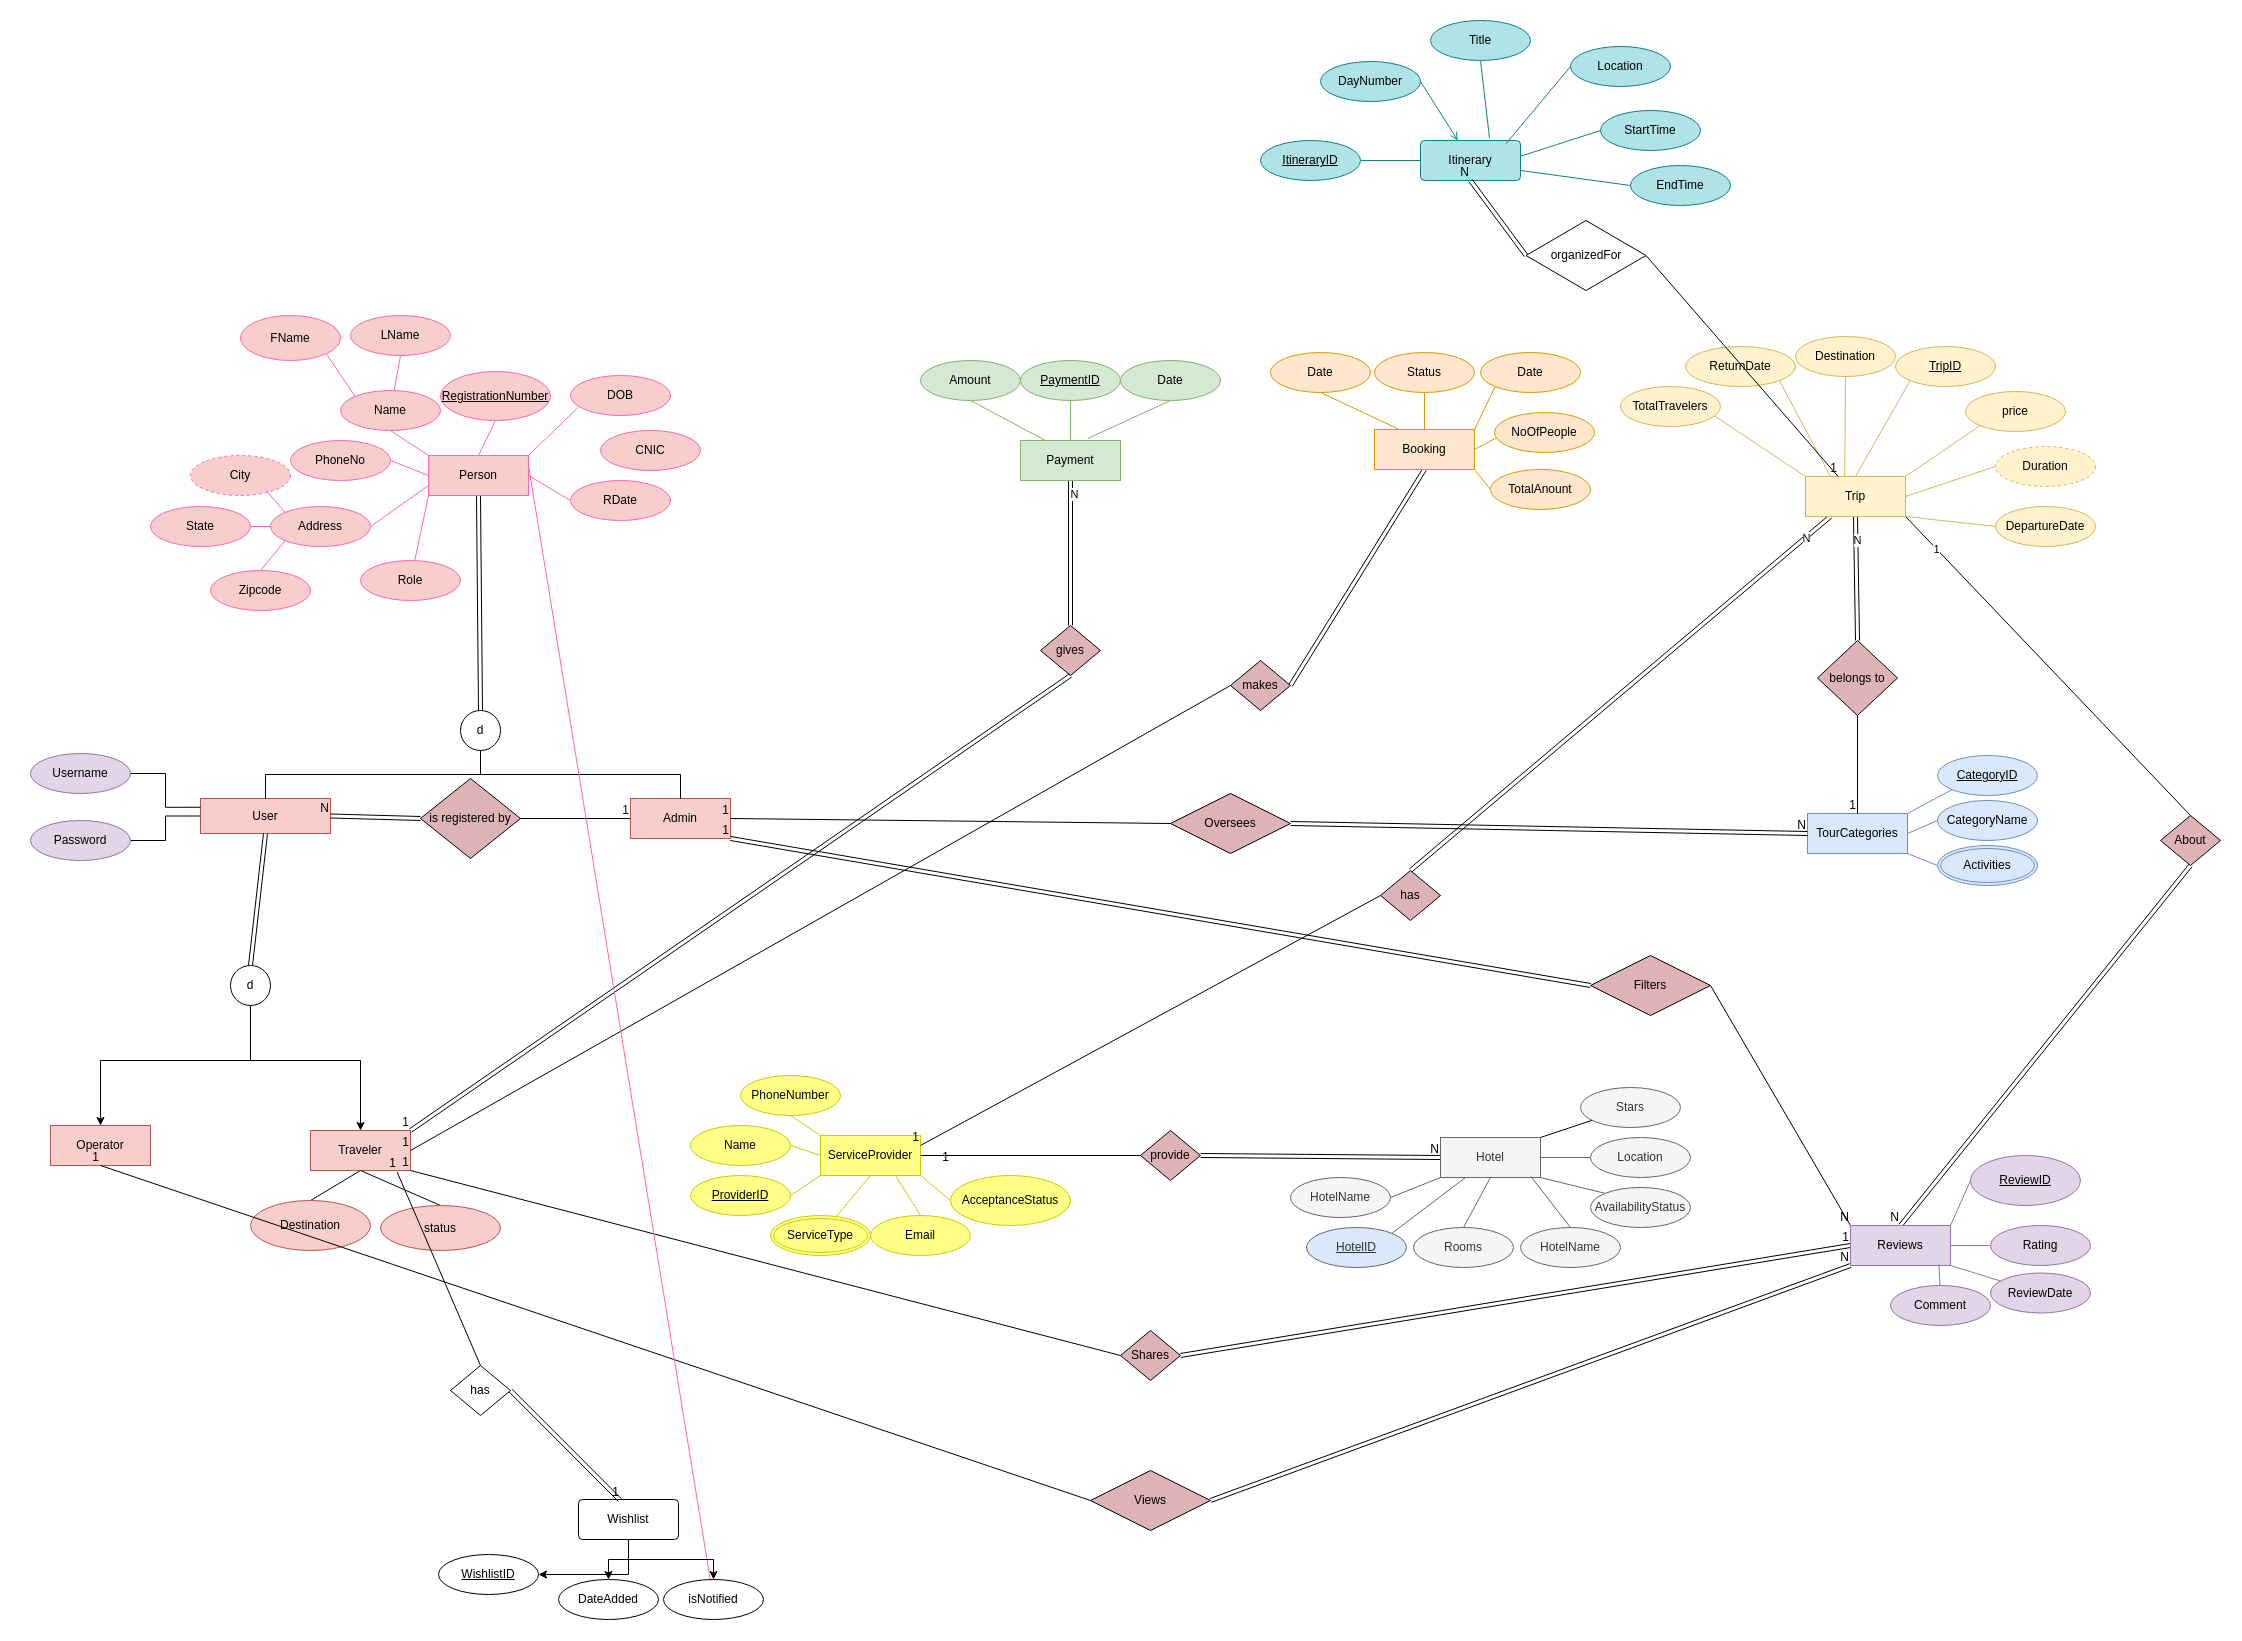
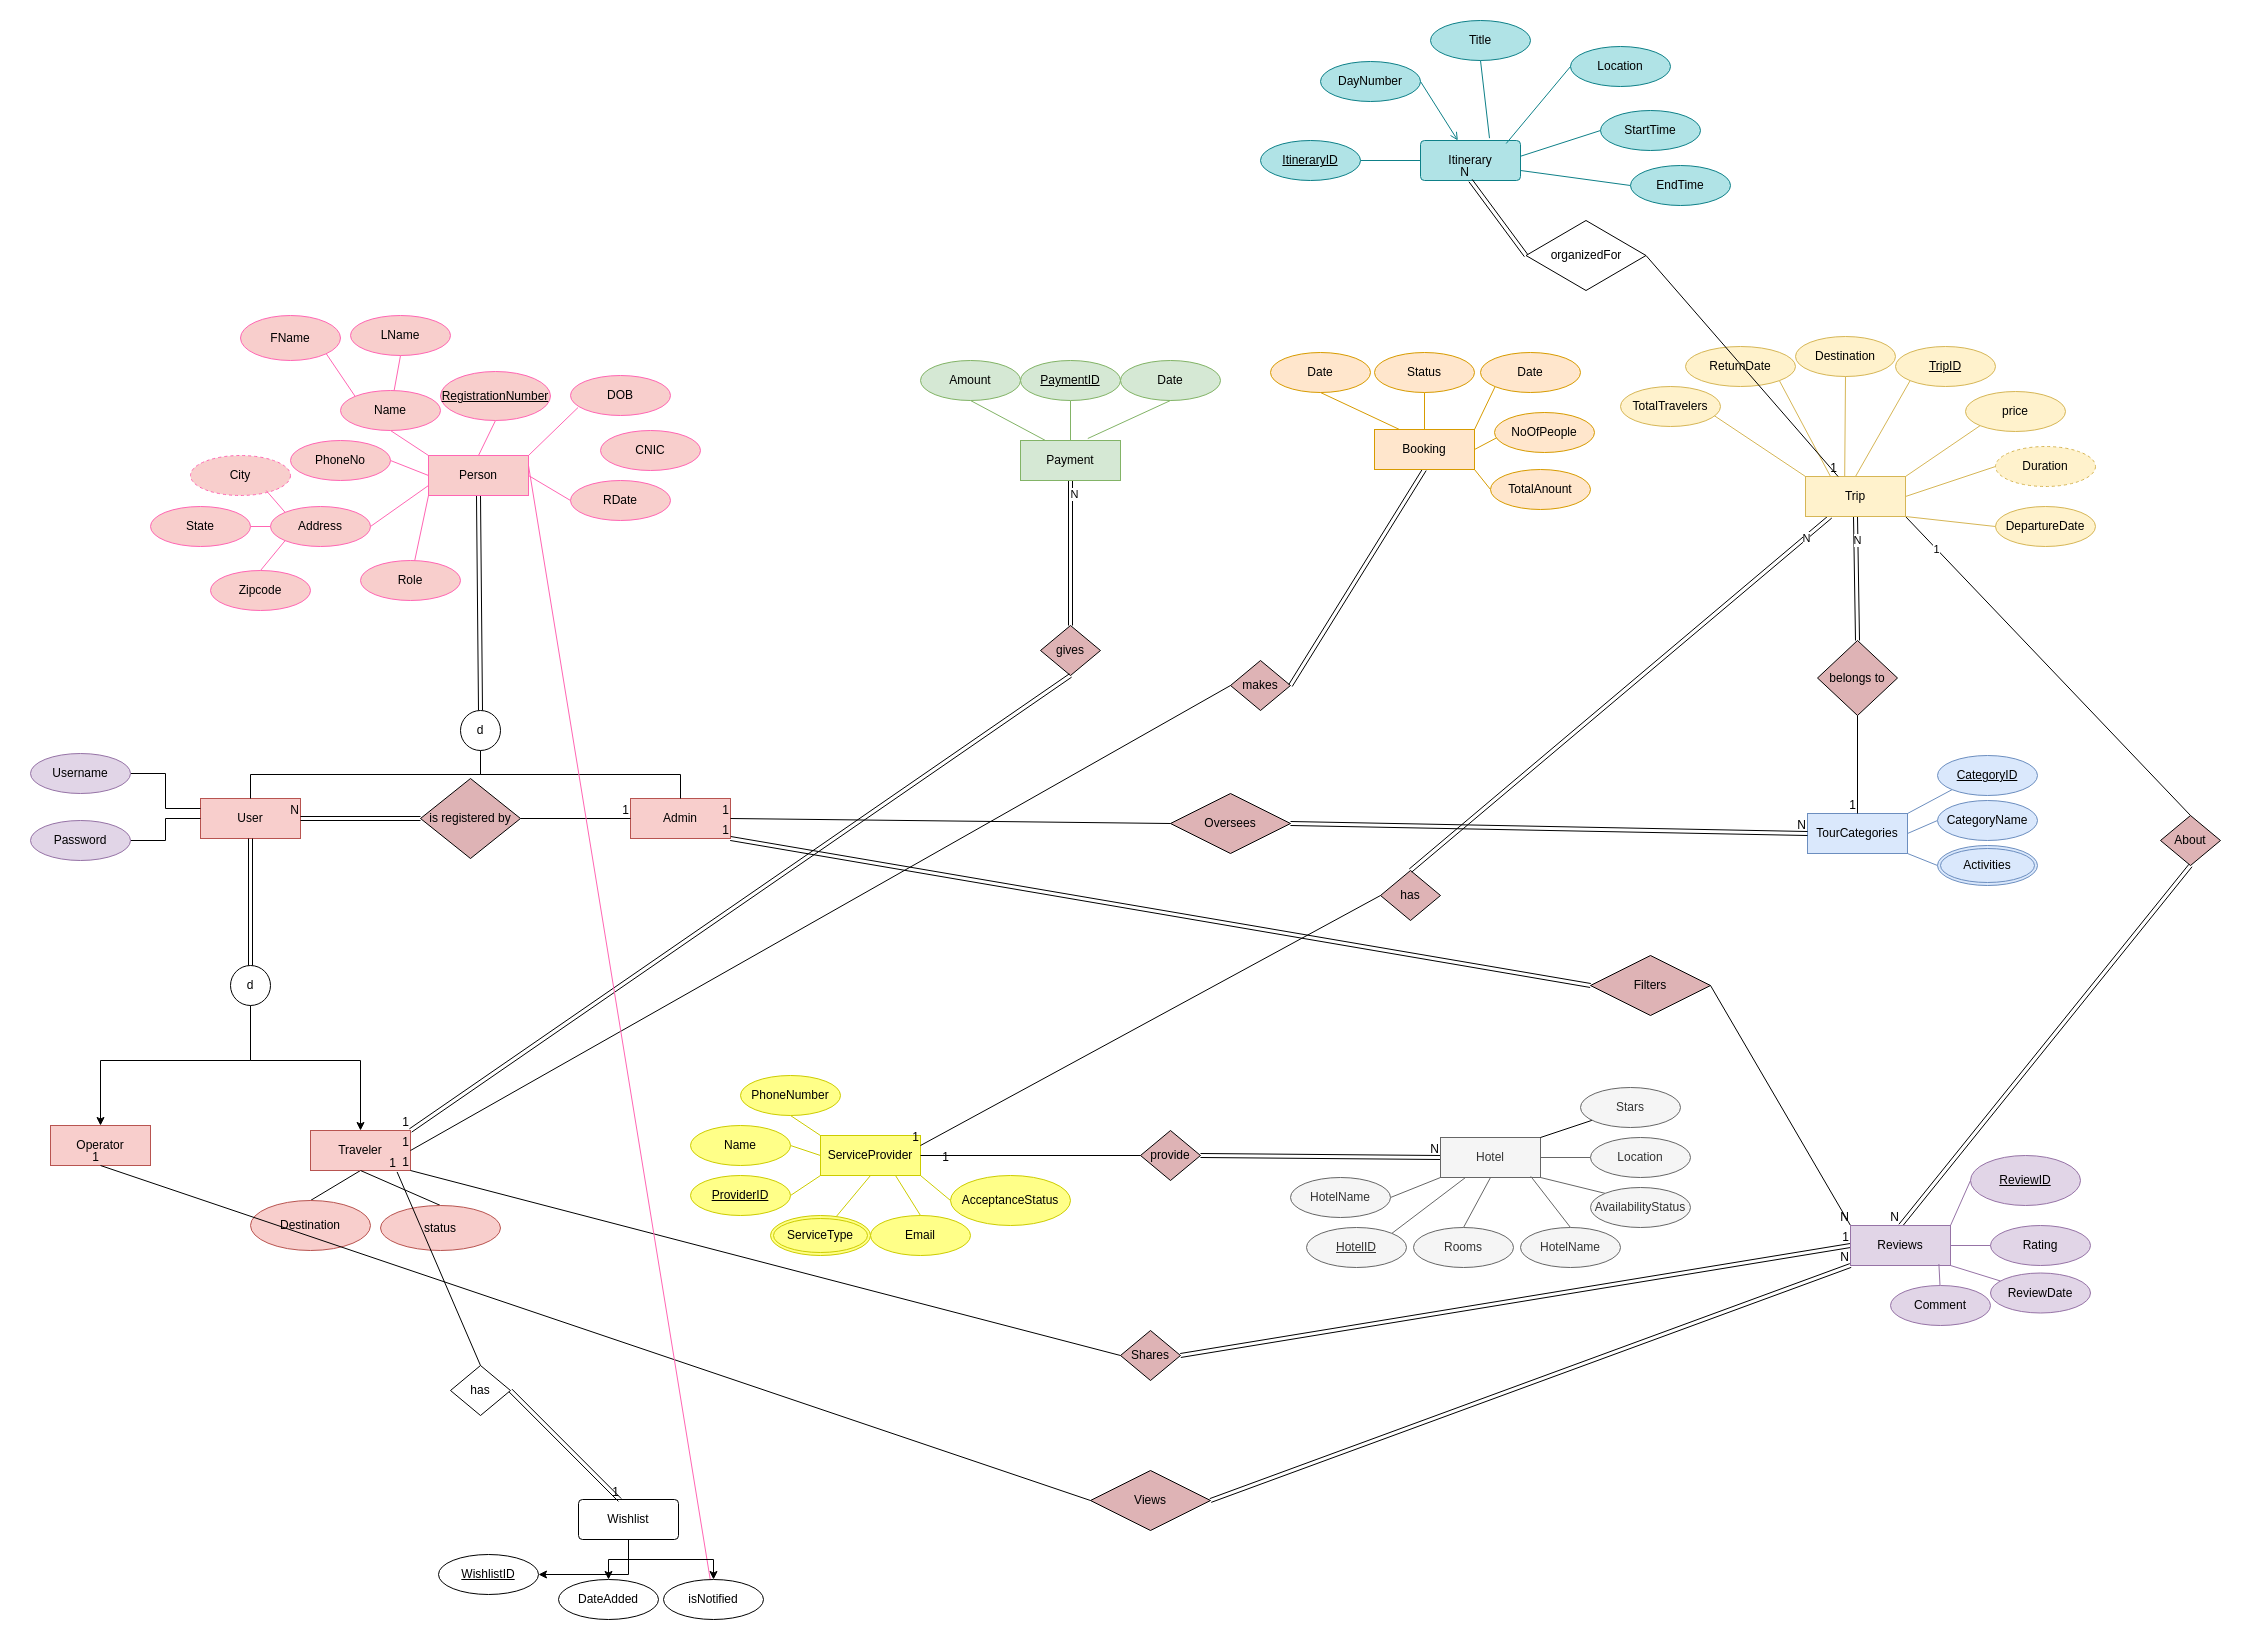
- <mxCell id="2" value="User" style="whiteSpace=wrap;html=1;align=center;fillColor=#f8cecc;strokeColor=#b85450;" parent="1" vertex="1"><mxGeometry x="200" y="798" width="130" height="35" as="geometry" /></mxCell>
+ <mxCell id="2" value="User" style="whiteSpace=wrap;html=1;align=center;fillColor=#f8cecc;strokeColor=#b85450;" parent="1" vertex="1"><mxGeometry x="200" y="798" width="100" height="40" as="geometry" /></mxCell>
- <mxCell id="147" value="HotelID" style="ellipse;whiteSpace=wrap;html=1;align=center;fontStyle=4;strokeColor=#666666;strokeWidth=1;shadow=0;fillColor=#dae8fc;fontColor=#333333;" parent="144" vertex="1"><mxGeometry x="46" y="152" width="100" height="40" as="geometry" /></mxCell>
+ <mxCell id="147" value="HotelID" style="ellipse;whiteSpace=wrap;html=1;align=center;fontStyle=4;strokeColor=#666666;strokeWidth=1;shadow=0;fillColor=#f5f5f5;fontColor=#333333;" parent="144" vertex="1"><mxGeometry x="46" y="152" width="100" height="40" as="geometry" /></mxCell>
